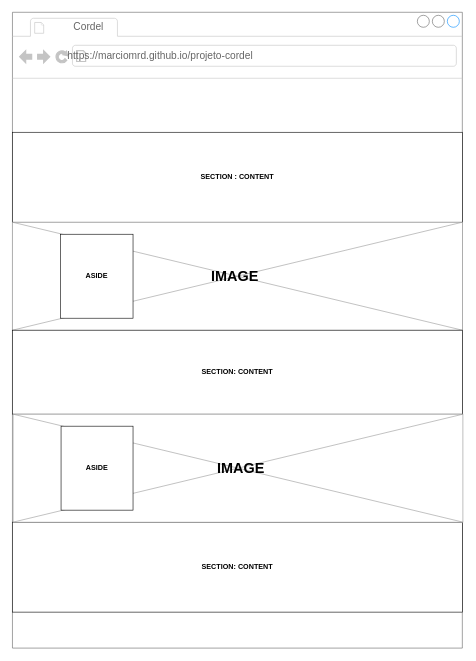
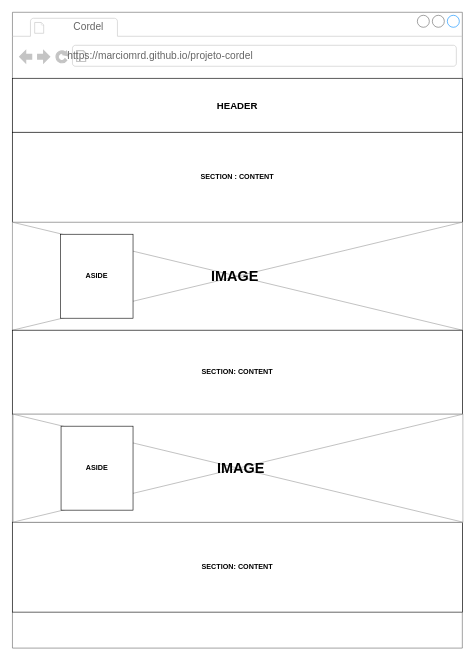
+ <mxCell id="5" value="&lt;font size=&quot;3&quot;&gt;&lt;b&gt;HEADER&lt;/b&gt;&lt;/font&gt;" style="rounded=0;whiteSpace=wrap;html=1;" vertex="1" parent="2"><mxGeometry y="110" width="750" height="90" as="geometry" /></mxCell>
